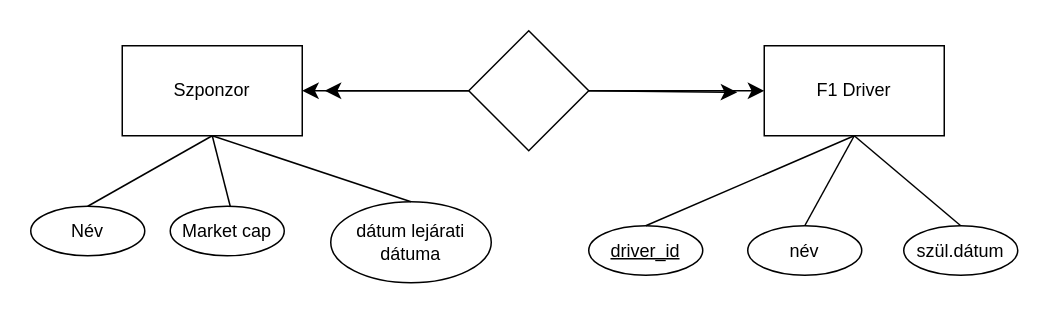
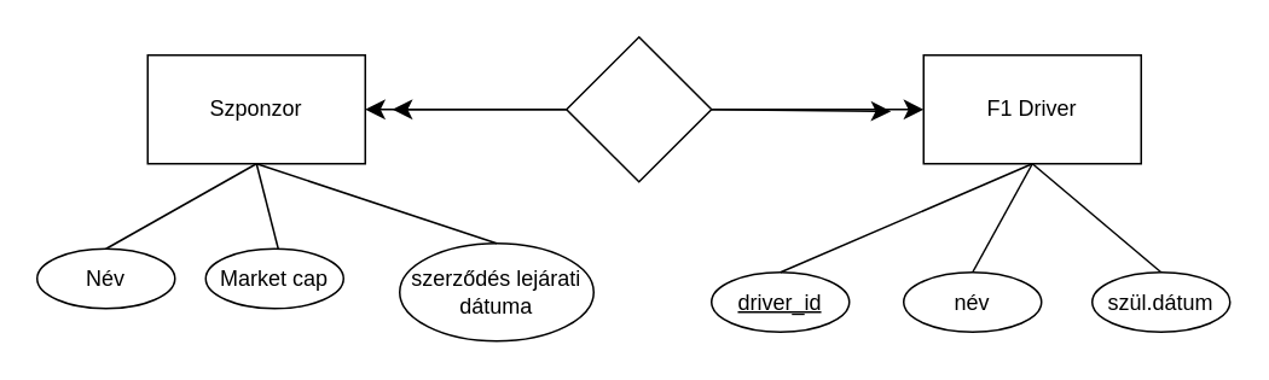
- <mxCell id="10" value="&lt;div&gt;dátum lejárati dátuma&lt;/div&gt;" style="ellipse;whiteSpace=wrap;html=1;" vertex="1" parent="1"><mxGeometry x="220" y="134" width="107" height="54" as="geometry" /></mxCell>
+ <mxCell id="10" value="&lt;div&gt;szerződés lejárati dátuma&lt;/div&gt;" style="ellipse;whiteSpace=wrap;html=1;" vertex="1" parent="1"><mxGeometry x="220" y="134" width="107" height="54" as="geometry" /></mxCell>
